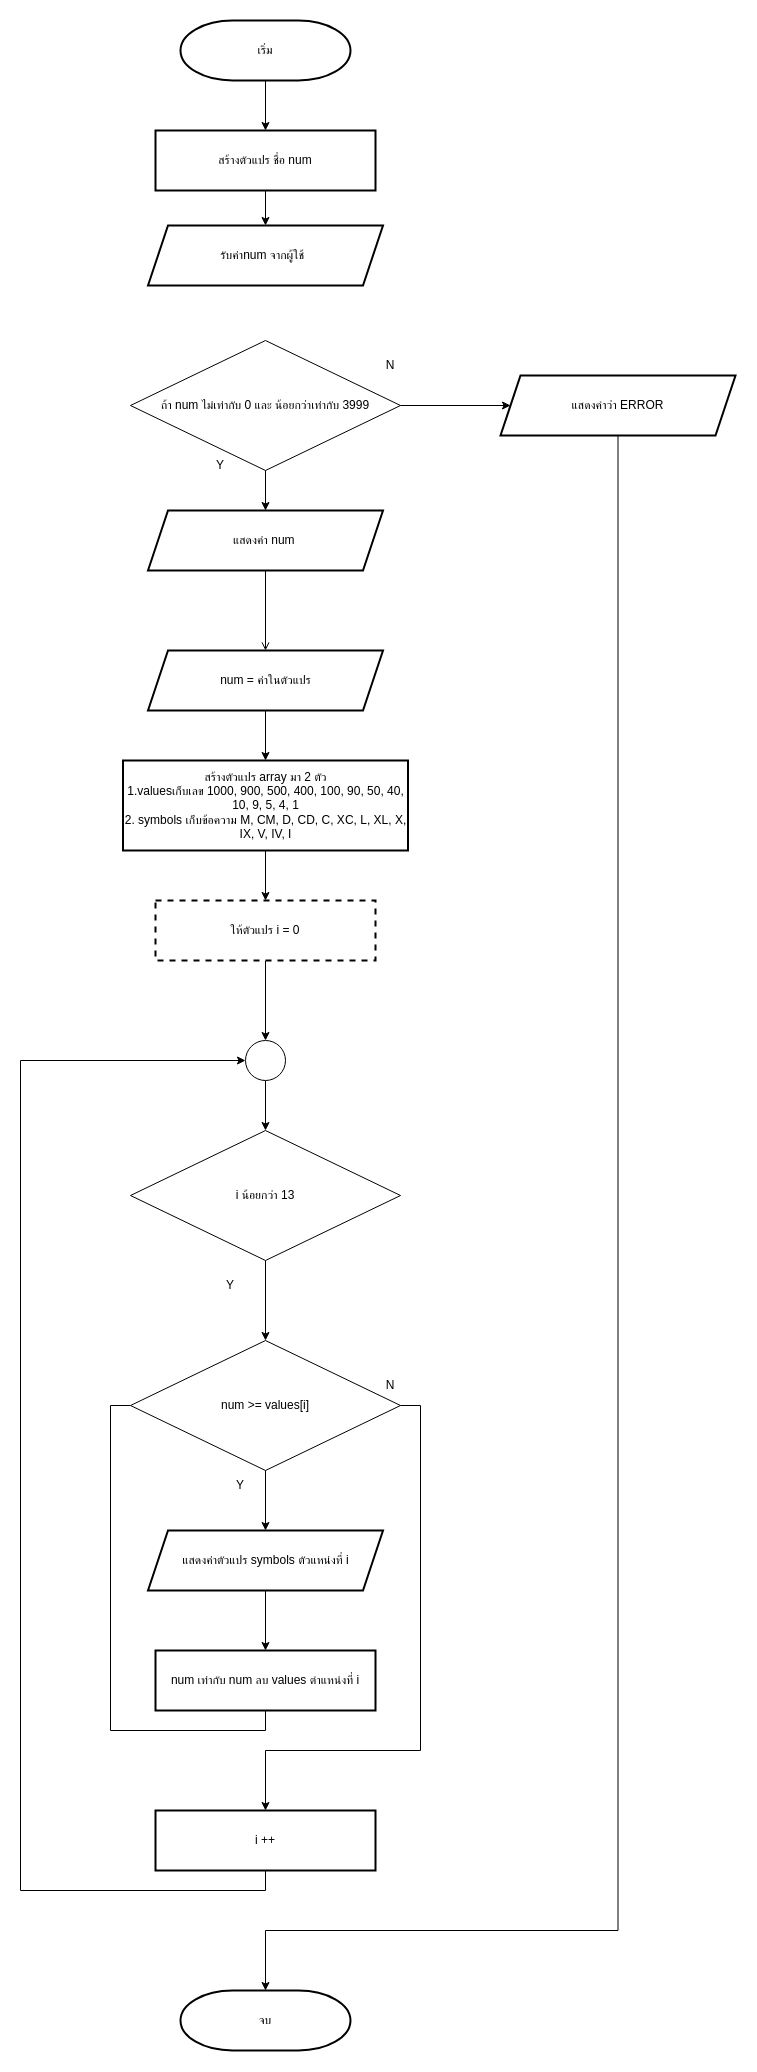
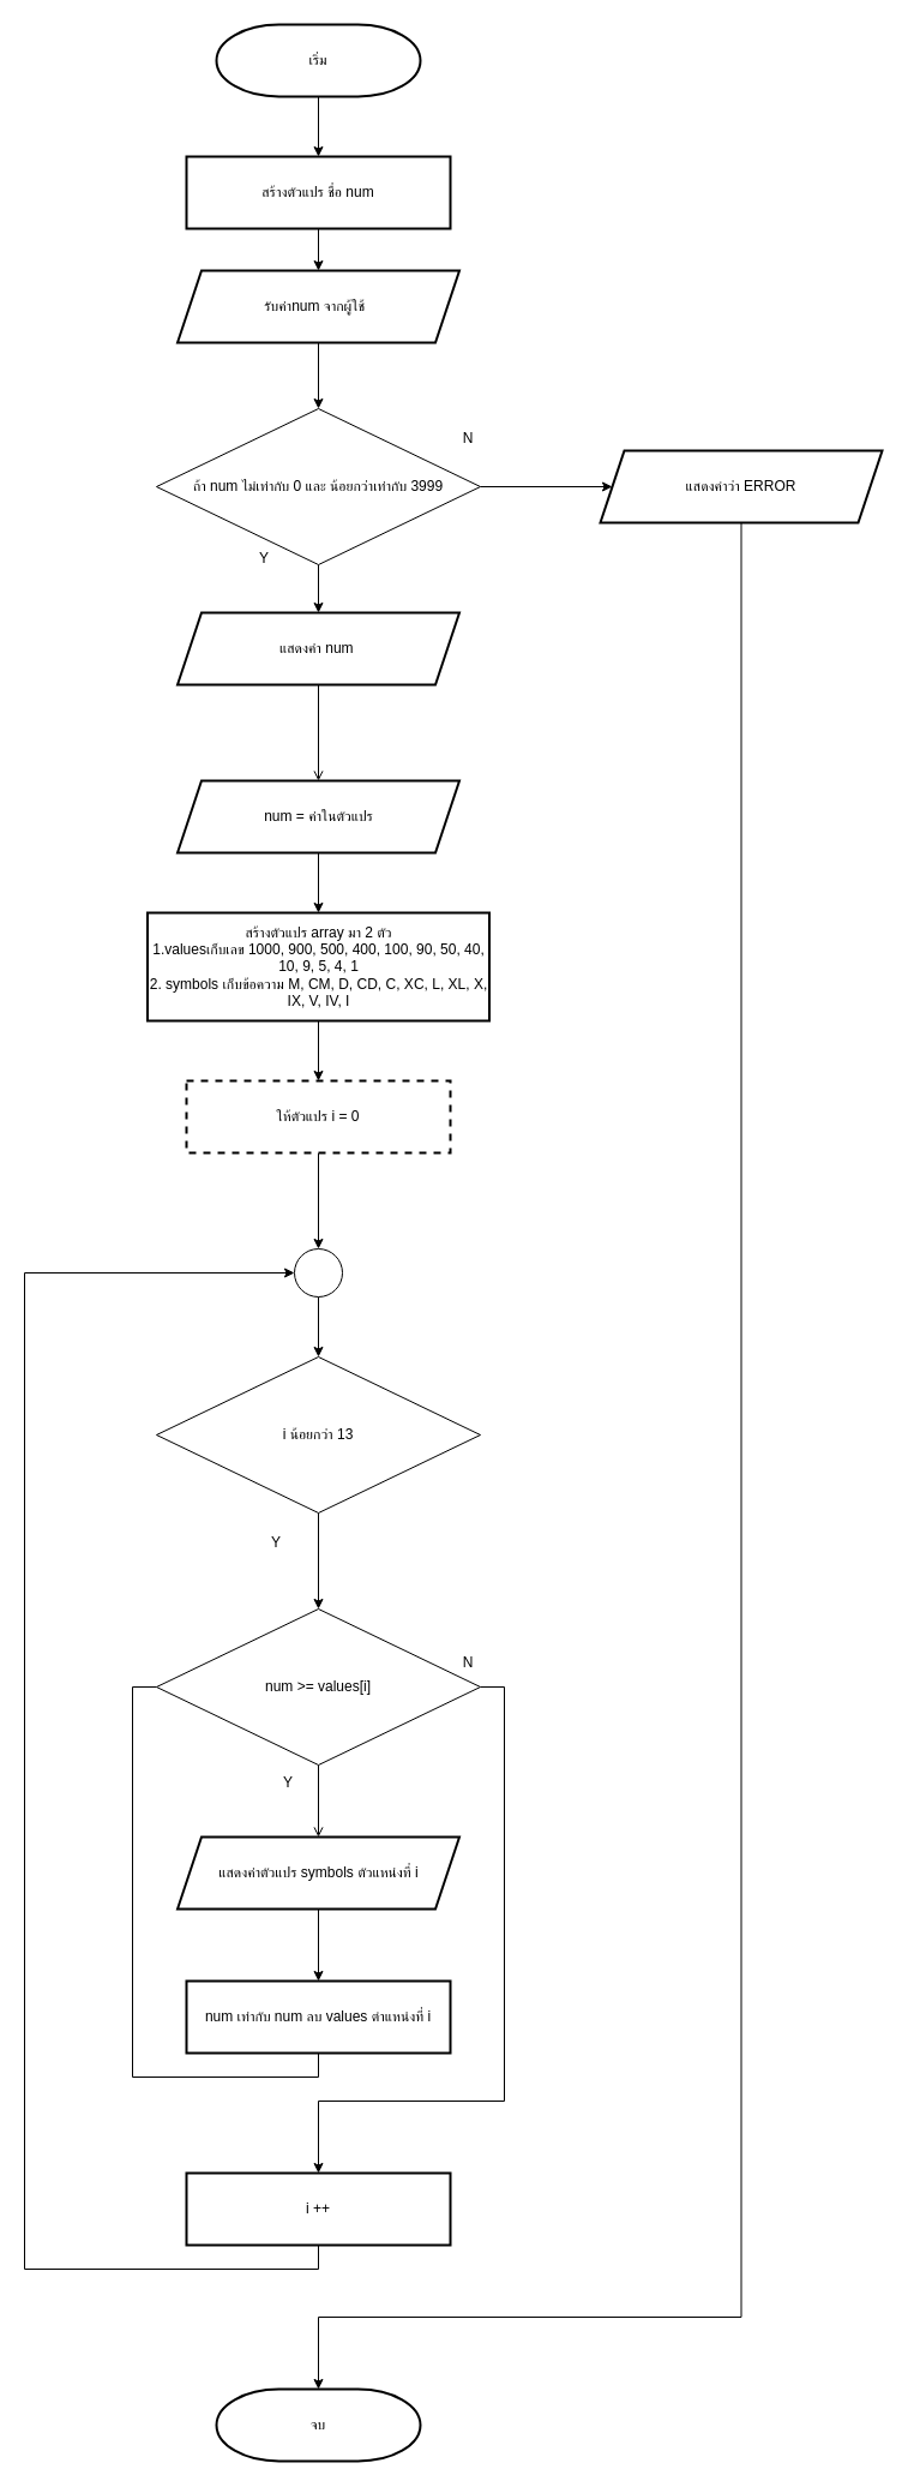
+ <mxCell id="6" value="" style="edgeStyle=orthogonalEdgeStyle;rounded=0;orthogonalLoop=1;jettySize=auto;html=1;" edge="1" parent="1" source="7" target="10"><mxGeometry relative="1" as="geometry" /></mxCell>
- <mxCell id="23" value="" style="edgeStyle=orthogonalEdgeStyle;rounded=0;orthogonalLoop=1;jettySize=auto;html=1;" edge="1" parent="1" source="25" target="27"><mxGeometry relative="1" as="geometry" /></mxCell>
+ <mxCell id="23" value="" style="edgeStyle=orthogonalEdgeStyle;rounded=0;orthogonalLoop=1;jettySize=auto;html=1;endArrow=open;" edge="1" parent="1" source="25" target="27"><mxGeometry relative="1" as="geometry" /></mxCell>
